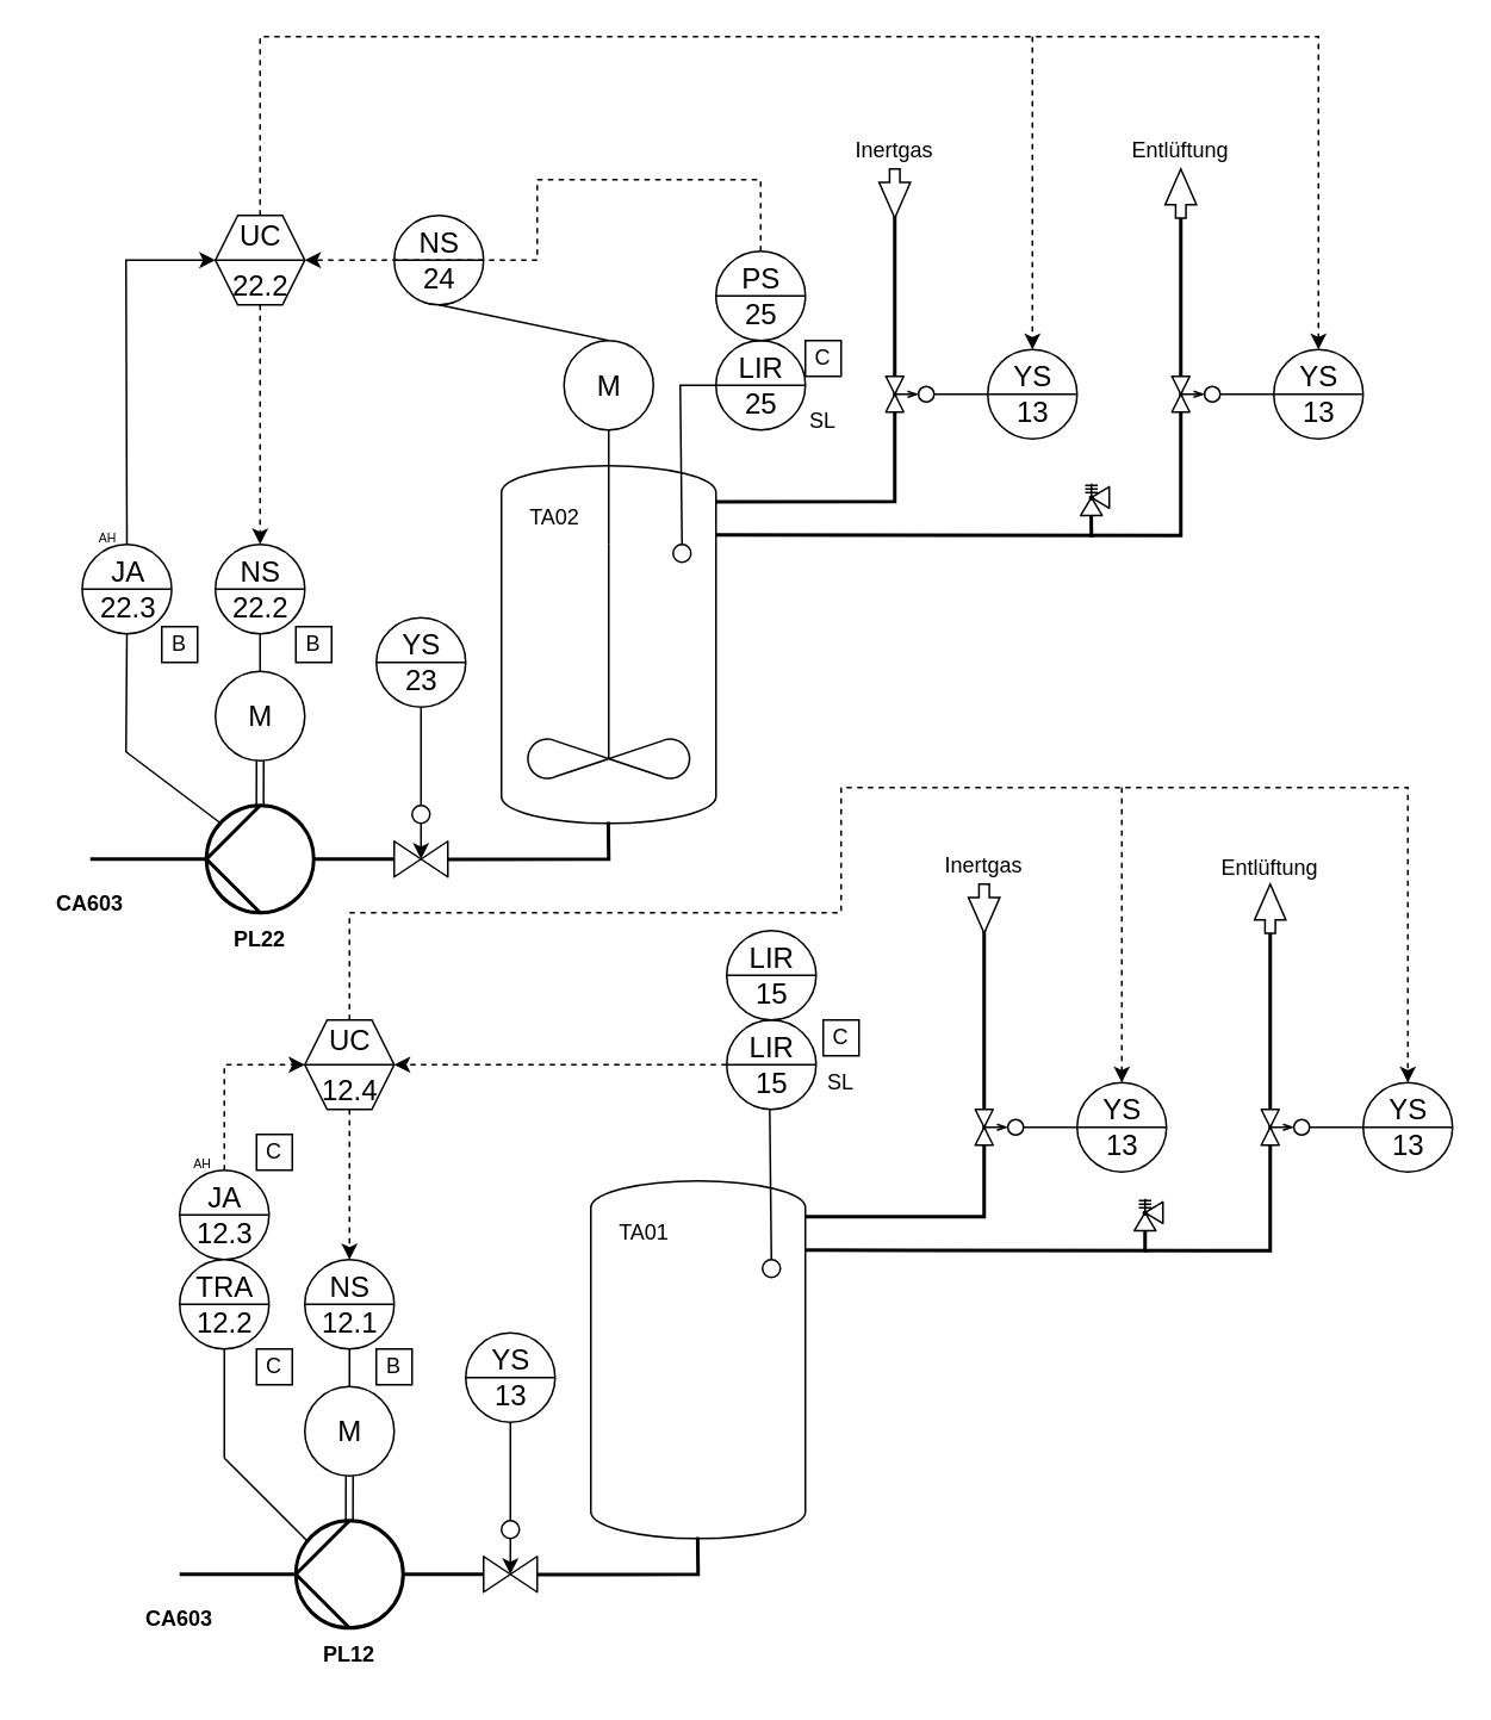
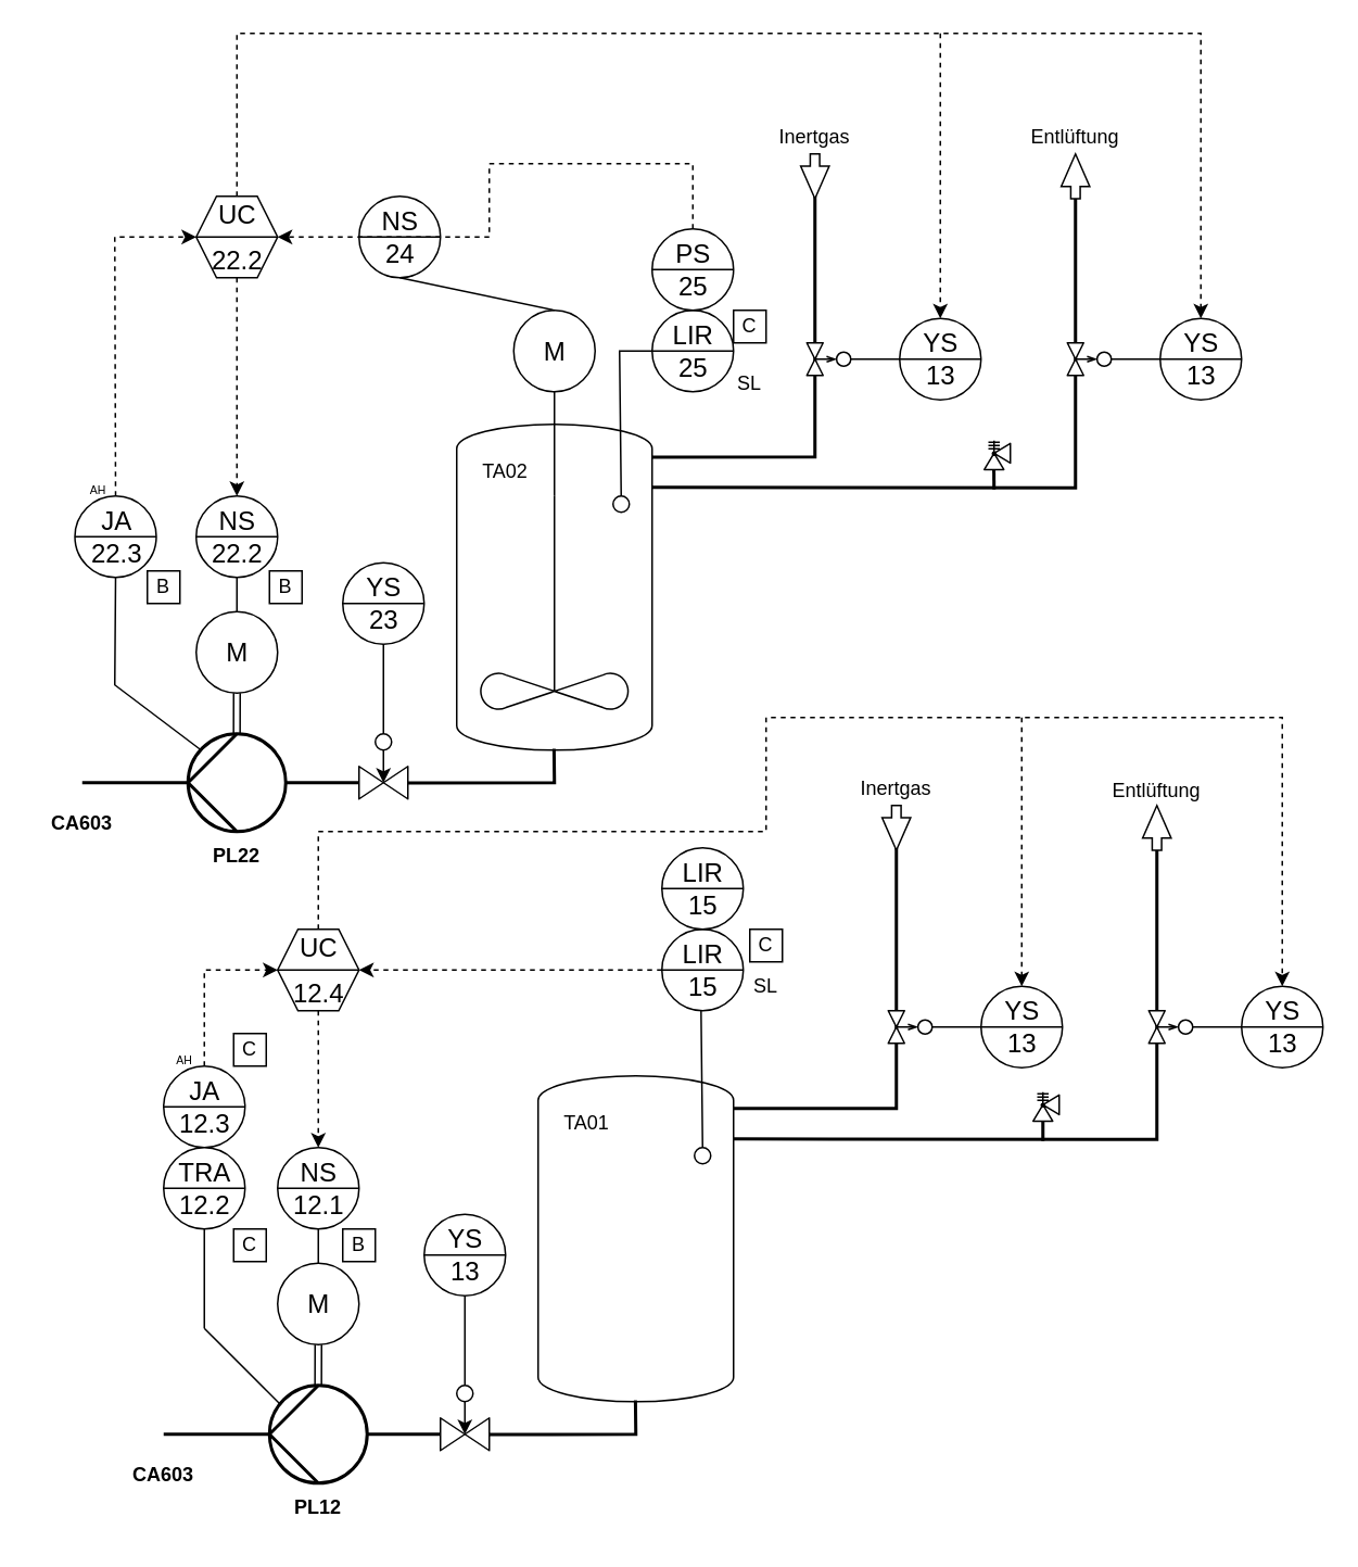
- <mxCell id="74" value="" style="endArrow=classic;html=1;rounded=0;exitX=0.5;exitY=0;exitDx=0;exitDy=0;entryX=0;entryY=0.5;entryDx=0;entryDy=0;dashed=0;" parent="1" source="70" target="54" edge="1"><mxGeometry width="50" height="50" relative="1" as="geometry"><mxPoint x="110" y="300" as="sourcePoint" /><mxPoint x="70" y="209.888" as="targetPoint" /><Array as="points"><mxPoint x="70" y="145" /></Array></mxGeometry></mxCell>
+ <mxCell id="74" value="" style="endArrow=classic;html=1;rounded=0;exitX=0.5;exitY=0;exitDx=0;exitDy=0;entryX=0;entryY=0.5;entryDx=0;entryDy=0;dashed=1;" parent="1" source="70" target="54" edge="1"><mxGeometry width="50" height="50" relative="1" as="geometry"><mxPoint x="110" y="300" as="sourcePoint" /><mxPoint x="70" y="209.888" as="targetPoint" /><Array as="points"><mxPoint x="70" y="145" /></Array></mxGeometry></mxCell>
